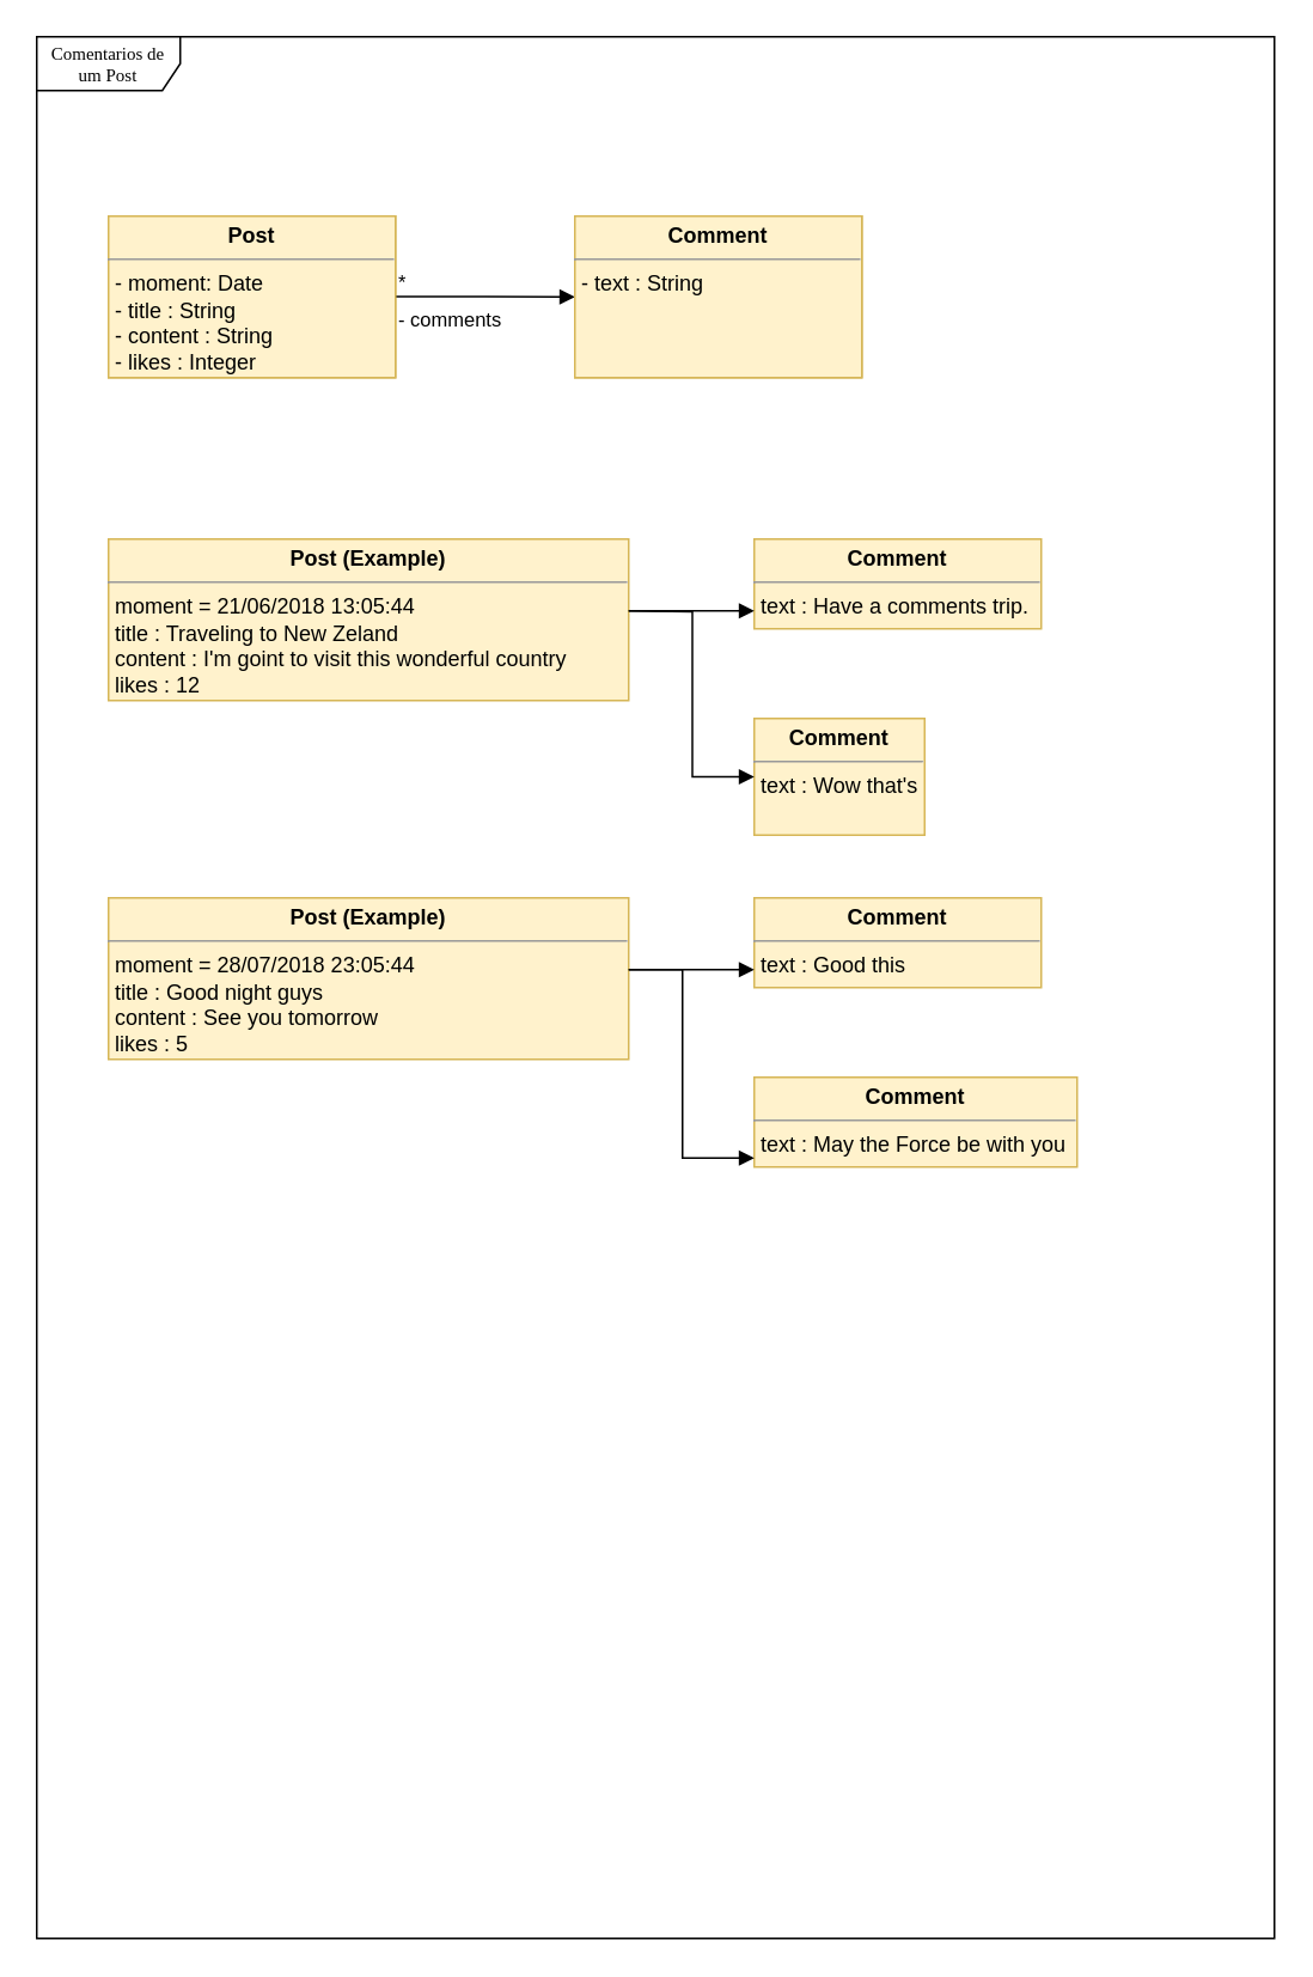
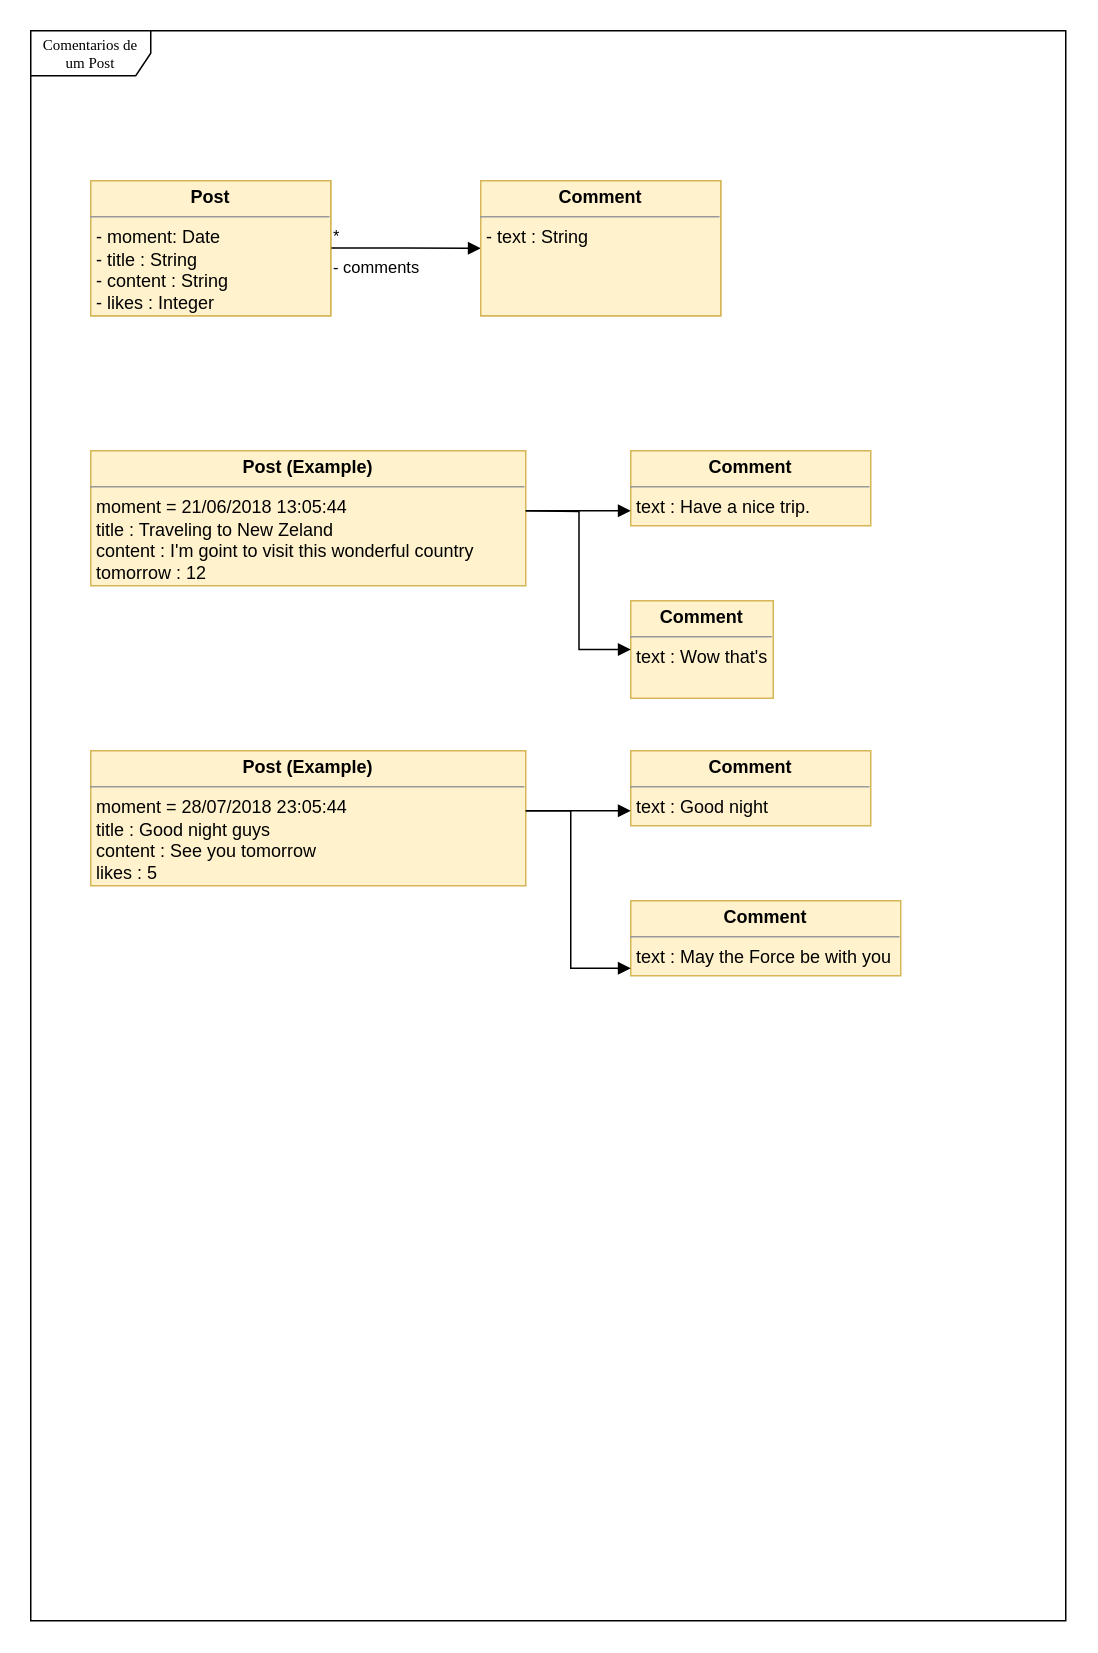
- <mxCell id="10" value="&lt;p style=&quot;margin: 0px ; margin-top: 4px ; text-align: center&quot;&gt;&lt;b&gt;Comment&lt;/b&gt;&lt;/p&gt;&lt;hr size=&quot;1&quot;&gt;&lt;p style=&quot;margin: 0px ; margin-left: 4px&quot;&gt;&lt;span&gt;text&lt;/span&gt;&lt;span&gt;&amp;nbsp;: Have a comments trip.&lt;/span&gt;&lt;/p&gt;&lt;p style=&quot;margin: 0px ; margin-left: 4px&quot;&gt;&lt;/p&gt;&lt;p style=&quot;margin: 0px ; margin-left: 4px&quot;&gt;&amp;nbsp;&lt;/p&gt;" style="verticalAlign=top;align=left;overflow=fill;fontSize=12;fontFamily=Helvetica;html=1;fillColor=#fff2cc;strokeColor=#d6b656;" vertex="1" parent="1"><mxGeometry x="420" y="300" width="160" height="50" as="geometry" /></mxCell>
+ <mxCell id="10" value="&lt;p style=&quot;margin: 0px ; margin-top: 4px ; text-align: center&quot;&gt;&lt;b&gt;Comment&lt;/b&gt;&lt;/p&gt;&lt;hr size=&quot;1&quot;&gt;&lt;p style=&quot;margin: 0px ; margin-left: 4px&quot;&gt;&lt;span&gt;text&lt;/span&gt;&lt;span&gt;&amp;nbsp;: Have a nice trip.&lt;/span&gt;&lt;/p&gt;&lt;p style=&quot;margin: 0px ; margin-left: 4px&quot;&gt;&lt;/p&gt;&lt;p style=&quot;margin: 0px ; margin-left: 4px&quot;&gt;&amp;nbsp;&lt;/p&gt;" style="verticalAlign=top;align=left;overflow=fill;fontSize=12;fontFamily=Helvetica;html=1;fillColor=#fff2cc;strokeColor=#d6b656;" vertex="1" parent="1"><mxGeometry x="420" y="300" width="160" height="50" as="geometry" /></mxCell>
- <mxCell id="9" value="&lt;p style=&quot;margin: 0px ; margin-top: 4px ; text-align: center&quot;&gt;&lt;b&gt;Post (Example)&lt;/b&gt;&lt;/p&gt;&lt;hr size=&quot;1&quot;&gt;&lt;p style=&quot;margin: 0px ; margin-left: 4px&quot;&gt;moment = 21/06/2018 13:05:44&lt;/p&gt;&lt;p style=&quot;margin: 0px ; margin-left: 4px&quot;&gt;title : Traveling to New Zeland&lt;/p&gt;&lt;p style=&quot;margin: 0px ; margin-left: 4px&quot;&gt;content : I'm goint to visit this wonderful country&lt;/p&gt;&lt;p style=&quot;margin: 0px ; margin-left: 4px&quot;&gt;likes : 12&lt;/p&gt;&lt;hr size=&quot;1&quot;&gt;&lt;p style=&quot;margin: 0px ; margin-left: 4px&quot;&gt;&amp;nbsp;&lt;/p&gt;" style="verticalAlign=top;align=left;overflow=fill;fontSize=12;fontFamily=Helvetica;html=1;fillColor=#fff2cc;strokeColor=#d6b656;" vertex="1" parent="1"><mxGeometry x="60" y="300" width="290" height="90" as="geometry" /></mxCell>
+ <mxCell id="9" value="&lt;p style=&quot;margin: 0px ; margin-top: 4px ; text-align: center&quot;&gt;&lt;b&gt;Post (Example)&lt;/b&gt;&lt;/p&gt;&lt;hr size=&quot;1&quot;&gt;&lt;p style=&quot;margin: 0px ; margin-left: 4px&quot;&gt;moment = 21/06/2018 13:05:44&lt;/p&gt;&lt;p style=&quot;margin: 0px ; margin-left: 4px&quot;&gt;title : Traveling to New Zeland&lt;/p&gt;&lt;p style=&quot;margin: 0px ; margin-left: 4px&quot;&gt;content : I'm goint to visit this wonderful country&lt;/p&gt;&lt;p style=&quot;margin: 0px ; margin-left: 4px&quot;&gt;tomorrow : 12&lt;/p&gt;&lt;hr size=&quot;1&quot;&gt;&lt;p style=&quot;margin: 0px ; margin-left: 4px&quot;&gt;&amp;nbsp;&lt;/p&gt;" style="verticalAlign=top;align=left;overflow=fill;fontSize=12;fontFamily=Helvetica;html=1;fillColor=#fff2cc;strokeColor=#d6b656;" vertex="1" parent="1"><mxGeometry x="60" y="300" width="290" height="90" as="geometry" /></mxCell>
- <mxCell id="15" value="&lt;p style=&quot;margin: 0px ; margin-top: 4px ; text-align: center&quot;&gt;&lt;b&gt;Comment&lt;/b&gt;&lt;/p&gt;&lt;hr size=&quot;1&quot;&gt;&lt;p style=&quot;margin: 0px ; margin-left: 4px&quot;&gt;&lt;span&gt;text&lt;/span&gt;&lt;span&gt;&amp;nbsp;: Good this&lt;/span&gt;&lt;/p&gt;&lt;p style=&quot;margin: 0px ; margin-left: 4px&quot;&gt;&lt;/p&gt;&lt;p style=&quot;margin: 0px ; margin-left: 4px&quot;&gt;&amp;nbsp;&lt;/p&gt;" style="verticalAlign=top;align=left;overflow=fill;fontSize=12;fontFamily=Helvetica;html=1;fillColor=#fff2cc;strokeColor=#d6b656;" vertex="1" parent="1"><mxGeometry x="420" y="500" width="160" height="50" as="geometry" /></mxCell>
+ <mxCell id="15" value="&lt;p style=&quot;margin: 0px ; margin-top: 4px ; text-align: center&quot;&gt;&lt;b&gt;Comment&lt;/b&gt;&lt;/p&gt;&lt;hr size=&quot;1&quot;&gt;&lt;p style=&quot;margin: 0px ; margin-left: 4px&quot;&gt;&lt;span&gt;text&lt;/span&gt;&lt;span&gt;&amp;nbsp;: Good night&lt;/span&gt;&lt;/p&gt;&lt;p style=&quot;margin: 0px ; margin-left: 4px&quot;&gt;&lt;/p&gt;&lt;p style=&quot;margin: 0px ; margin-left: 4px&quot;&gt;&amp;nbsp;&lt;/p&gt;" style="verticalAlign=top;align=left;overflow=fill;fontSize=12;fontFamily=Helvetica;html=1;fillColor=#fff2cc;strokeColor=#d6b656;" vertex="1" parent="1"><mxGeometry x="420" y="500" width="160" height="50" as="geometry" /></mxCell>
